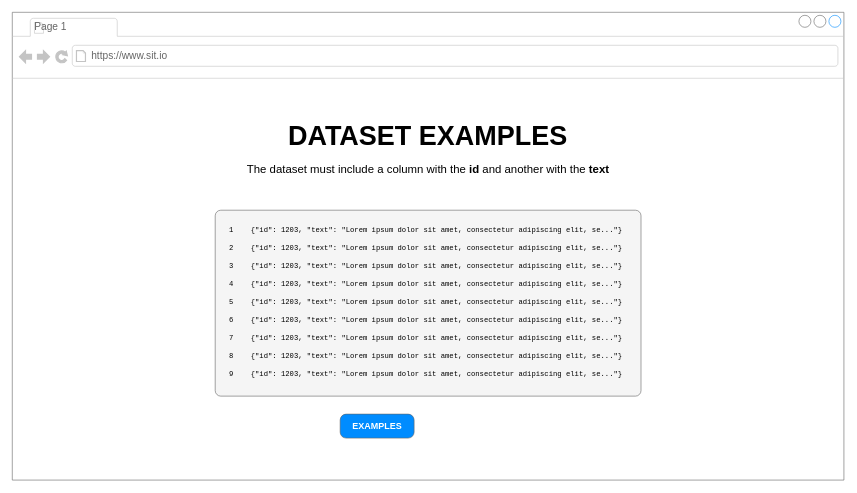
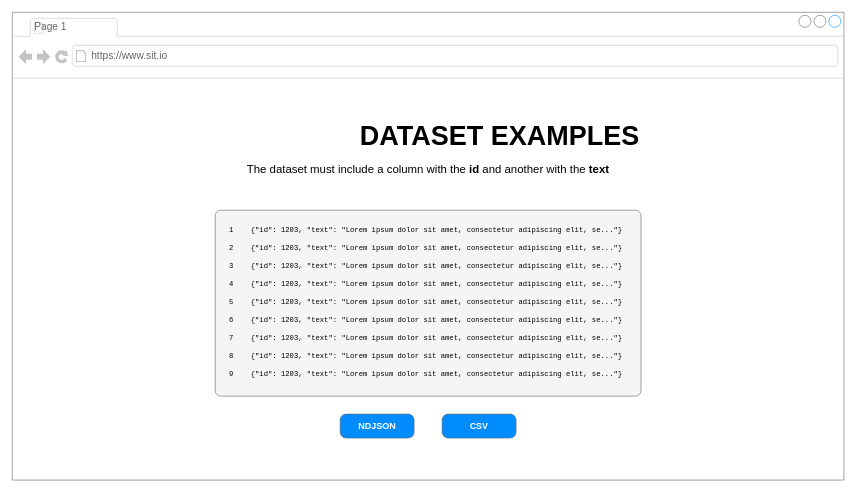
- <mxCell id="5" value="DATASET EXAMPLES" style="text;html=1;strokeColor=none;fillColor=none;align=center;verticalAlign=middle;whiteSpace=wrap;rounded=0;fontSize=45;fontStyle=1;" vertex="1" parent="2"><mxGeometry x="448.34" y="170" width="490" height="70" as="geometry" /></mxCell>
+ <mxCell id="5" value="DATASET EXAMPLES" style="text;html=1;strokeColor=none;fillColor=none;align=center;verticalAlign=middle;whiteSpace=wrap;rounded=0;fontSize=45;fontStyle=1;" vertex="1" parent="2"><mxGeometry x="568.34" y="170" width="490" height="70" as="geometry" /></mxCell>
- <mxCell id="8" value="EXAMPLES" style="strokeWidth=1;shadow=0;dashed=0;align=center;html=1;shape=mxgraph.mockup.buttons.button;strokeColor=#666666;fontColor=#ffffff;mainText=;buttonStyle=round;fontSize=15;fontStyle=1;fillColor=#008cff;whiteSpace=wrap;" vertex="1" parent="2"><mxGeometry x="546.67" y="670" width="123.34" height="40" as="geometry" /></mxCell>
+ <mxCell id="8" value="NDJSON" style="strokeWidth=1;shadow=0;dashed=0;align=center;html=1;shape=mxgraph.mockup.buttons.button;strokeColor=#666666;fontColor=#ffffff;mainText=;buttonStyle=round;fontSize=15;fontStyle=1;fillColor=#008cff;whiteSpace=wrap;" vertex="1" parent="2"><mxGeometry x="546.67" y="670" width="123.34" height="40" as="geometry" /></mxCell>
+ <mxCell id="9" value="CSV" style="strokeWidth=1;shadow=0;dashed=0;align=center;html=1;shape=mxgraph.mockup.buttons.button;strokeColor=#666666;fontColor=#ffffff;mainText=;buttonStyle=round;fontSize=15;fontStyle=1;fillColor=#008cff;whiteSpace=wrap;" vertex="1" parent="2"><mxGeometry x="716.67" y="670" width="123.34" height="40" as="geometry" /></mxCell>
